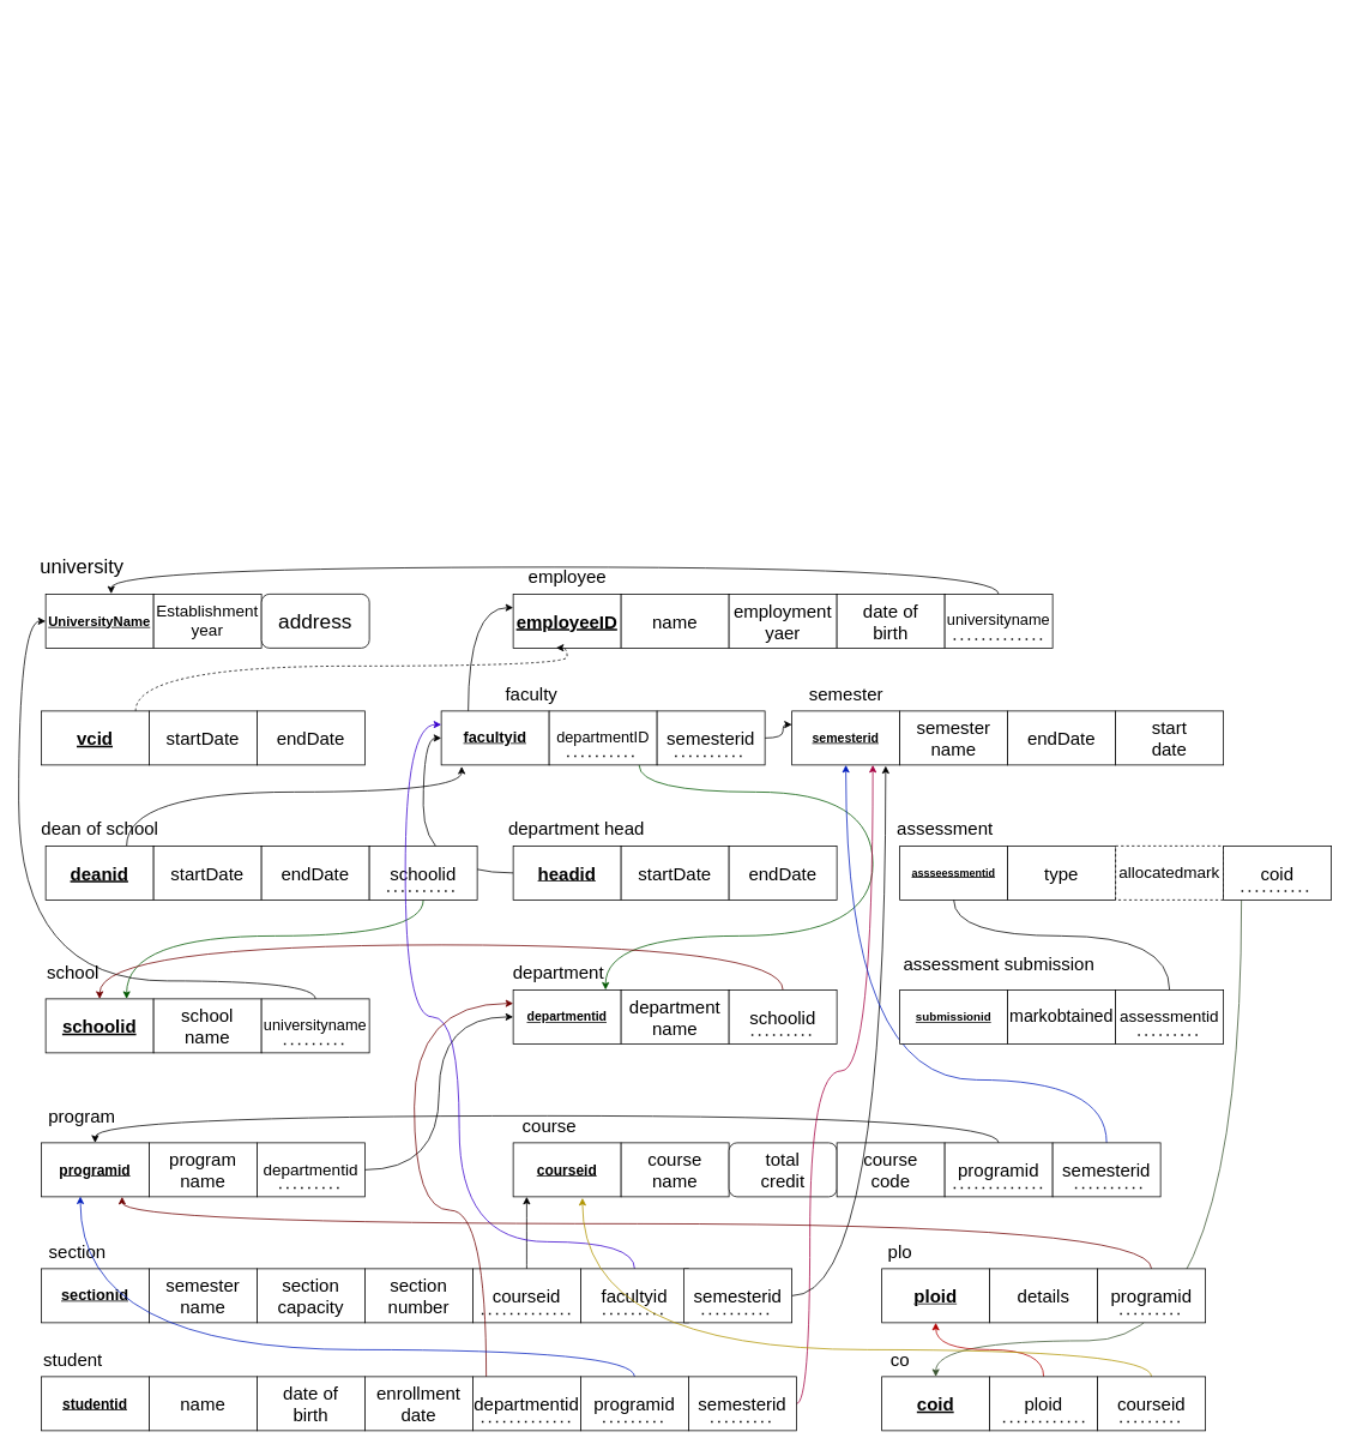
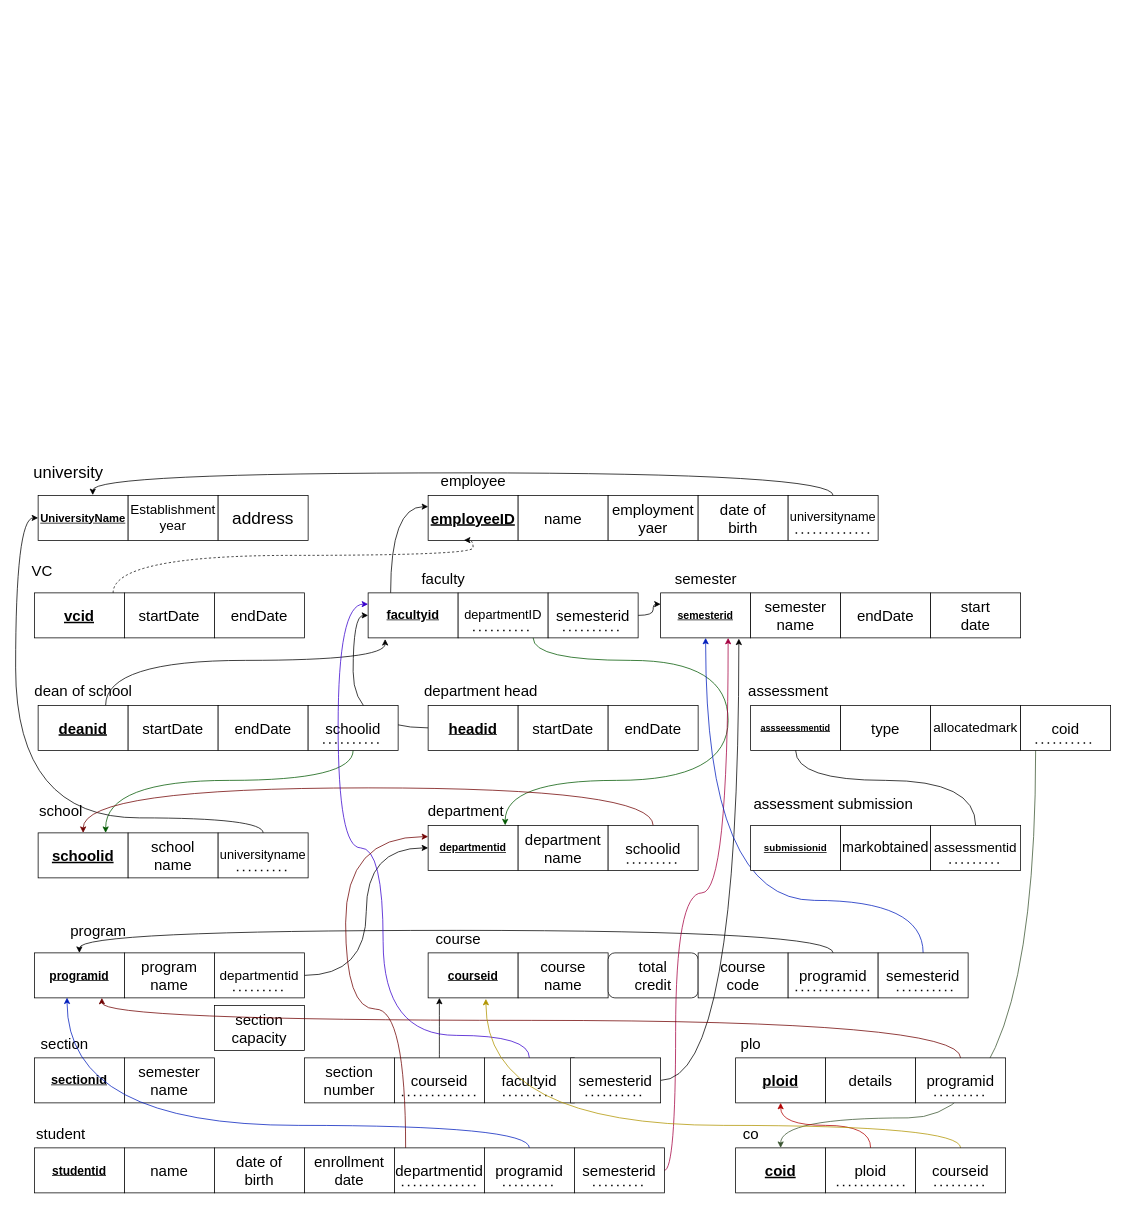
- <mxCell id="5" value="&lt;font style=&quot;font-size: 23px&quot;&gt;address&lt;/font&gt;" style="whiteSpace=wrap;html=1;rounded=1;" vertex="1" parent="1"><mxGeometry x="290" y="660" width="120" height="60" as="geometry" /></mxCell>
+ <mxCell id="5" value="&lt;font style=&quot;font-size: 23px&quot;&gt;address&lt;/font&gt;" style="rounded=0;whiteSpace=wrap;html=1;" vertex="1" parent="1"><mxGeometry x="290" y="660" width="120" height="60" as="geometry" /></mxCell>
+ <mxCell id="19" value="&lt;font style=&quot;font-size: 20px&quot;&gt;VC&lt;/font&gt;" style="text;html=1;align=center;verticalAlign=middle;resizable=0;points=[];autosize=1;strokeColor=none;" vertex="1" parent="1"><mxGeometry x="35" y="750" width="40" height="20" as="geometry" /></mxCell>
- <mxCell id="106" value="&lt;font style=&quot;font-size: 18px&quot;&gt;allocatedmark&lt;/font&gt;" style="rounded=0;whiteSpace=wrap;html=1;dashed=1;" vertex="1" parent="1"><mxGeometry x="1240" y="940" width="120" height="60" as="geometry" /></mxCell>
+ <mxCell id="106" value="&lt;font style=&quot;font-size: 18px&quot;&gt;allocatedmark&lt;/font&gt;" style="rounded=0;whiteSpace=wrap;html=1;" vertex="1" parent="1"><mxGeometry x="1240" y="940" width="120" height="60" as="geometry" /></mxCell>
- <mxCell id="56" value="&lt;font style=&quot;font-size: 20px&quot;&gt;program&lt;/font&gt;" style="text;html=1;align=center;verticalAlign=middle;resizable=0;points=[];autosize=1;strokeColor=none;" vertex="1" parent="1"><mxGeometry x="45" y="1230" width="90" height="20" as="geometry" /></mxCell>
+ <mxCell id="56" value="&lt;font style=&quot;font-size: 20px&quot;&gt;program&lt;/font&gt;" style="text;html=1;align=center;verticalAlign=middle;resizable=0;points=[];autosize=1;strokeColor=none;" vertex="1" parent="1"><mxGeometry x="85" y="1230" width="90" height="20" as="geometry" /></mxCell>
- <mxCell id="67" value="&lt;div style=&quot;font-size: 20px&quot;&gt;&lt;font style=&quot;font-size: 20px&quot;&gt;section&lt;/font&gt;&lt;/div&gt;&lt;div style=&quot;font-size: 20px&quot;&gt;&lt;font style=&quot;font-size: 20px&quot;&gt;capacity&lt;br&gt;&lt;/font&gt;&lt;/div&gt;" style="rounded=0;whiteSpace=wrap;html=1;" vertex="1" parent="1"><mxGeometry x="285" y="1410" width="120" height="60" as="geometry" /></mxCell>
+ <mxCell id="67" value="&lt;div style=&quot;font-size: 20px&quot;&gt;&lt;font style=&quot;font-size: 20px&quot;&gt;section&lt;/font&gt;&lt;/div&gt;&lt;div style=&quot;font-size: 20px&quot;&gt;&lt;font style=&quot;font-size: 20px&quot;&gt;capacity&lt;br&gt;&lt;/font&gt;&lt;/div&gt;" style="rounded=0;whiteSpace=wrap;html=1;" vertex="1" parent="1"><mxGeometry x="285" y="1340" width="120" height="60" as="geometry" /></mxCell>
